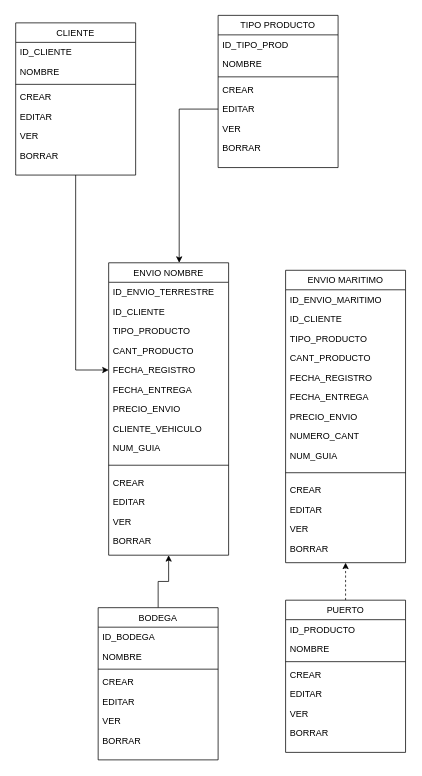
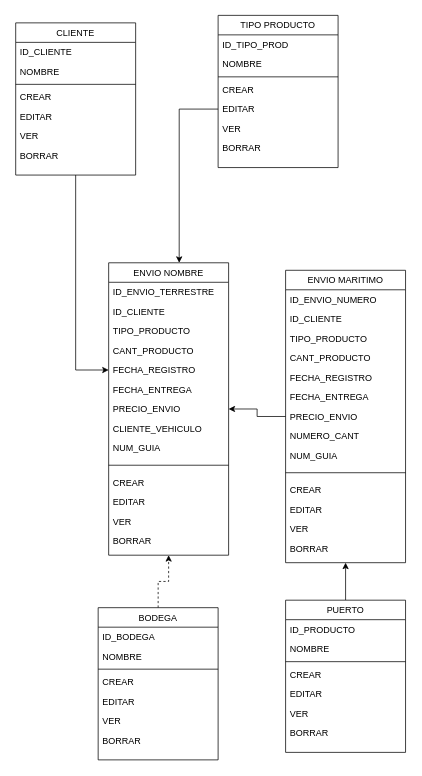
- <mxCell id="13" value="ID_ENVIO_MARITIMO" style="text;align=left;verticalAlign=top;spacingLeft=4;spacingRight=4;overflow=hidden;rotatable=0;points=[[0,0.5],[1,0.5]];portConstraint=eastwest;" vertex="1" parent="12"><mxGeometry y="26" width="160" height="26" as="geometry" /></mxCell>
+ <mxCell id="13" value="ID_ENVIO_NUMERO" style="text;align=left;verticalAlign=top;spacingLeft=4;spacingRight=4;overflow=hidden;rotatable=0;points=[[0,0.5],[1,0.5]];portConstraint=eastwest;" vertex="1" parent="12"><mxGeometry y="26" width="160" height="26" as="geometry" /></mxCell>
+ <mxCell id="11" style="edgeStyle=orthogonalEdgeStyle;rounded=0;orthogonalLoop=1;jettySize=auto;html=1;" edge="1" parent="1" source="12" target="27"><mxGeometry relative="1" as="geometry" /></mxCell>
- <mxCell id="50" style="edgeStyle=orthogonalEdgeStyle;rounded=0;orthogonalLoop=1;jettySize=auto;html=1;entryX=0.5;entryY=1;entryDx=0;entryDy=0;" edge="1" parent="1" source="51" target="27"><mxGeometry relative="1" as="geometry" /></mxCell>
+ <mxCell id="50" style="edgeStyle=orthogonalEdgeStyle;rounded=0;orthogonalLoop=1;jettySize=auto;html=1;entryX=0.5;entryY=1;entryDx=0;entryDy=0;dashed=1;" edge="1" parent="1" source="51" target="27"><mxGeometry relative="1" as="geometry" /></mxCell>
- <mxCell id="59" style="edgeStyle=orthogonalEdgeStyle;rounded=0;orthogonalLoop=1;jettySize=auto;html=1;entryX=0.5;entryY=1;entryDx=0;entryDy=0;dashed=1;" edge="1" parent="1" source="60" target="12"><mxGeometry relative="1" as="geometry" /></mxCell>
+ <mxCell id="59" style="edgeStyle=orthogonalEdgeStyle;rounded=0;orthogonalLoop=1;jettySize=auto;html=1;entryX=0.5;entryY=1;entryDx=0;entryDy=0;" edge="1" parent="1" source="60" target="12"><mxGeometry relative="1" as="geometry" /></mxCell>
